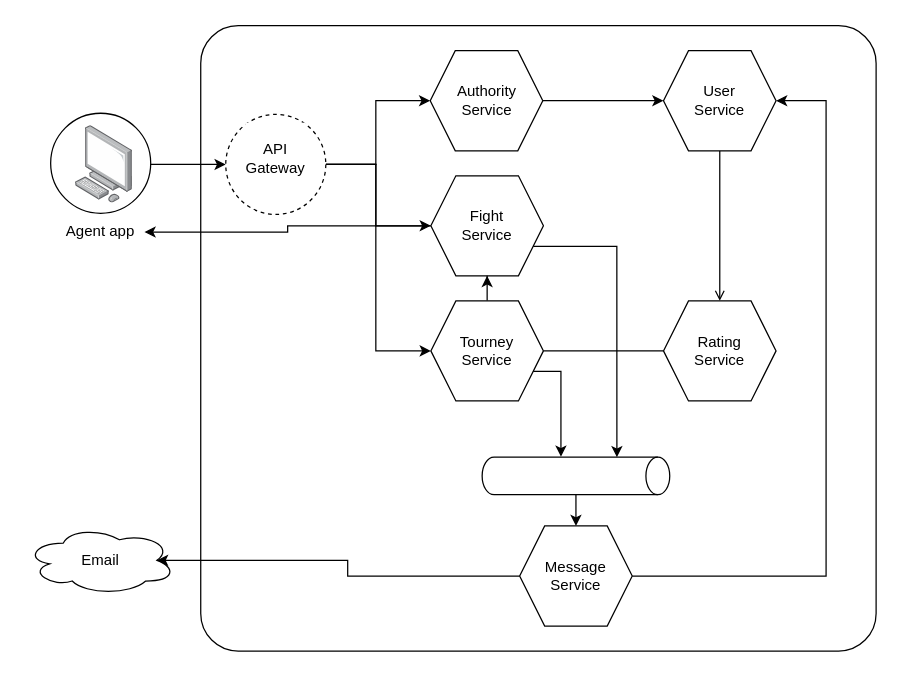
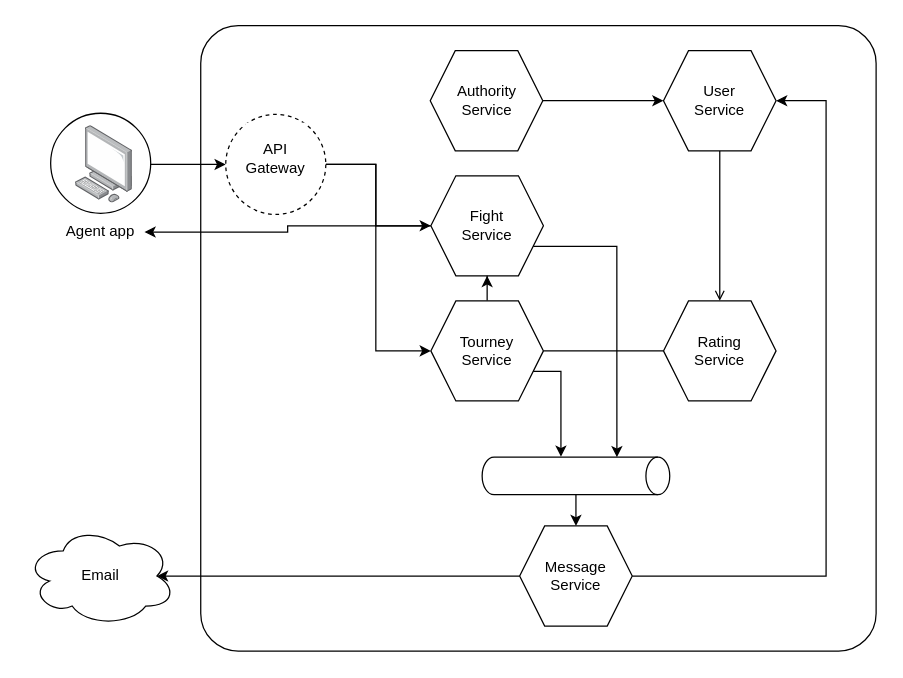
- <mxCell id="9" value="" style="edgeStyle=orthogonalEdgeStyle;rounded=0;orthogonalLoop=1;jettySize=auto;html=1;" edge="1" parent="1" source="12" target="14"><mxGeometry relative="1" as="geometry"><Array as="points"><mxPoint x="300" y="131" /><mxPoint x="300" y="80" /></Array></mxGeometry></mxCell>
- <mxCell id="29" value="Email" style="ellipse;shape=cloud;whiteSpace=wrap;html=1;" vertex="1" parent="1"><mxGeometry x="20" y="420" width="120" height="55" as="geometry" /></mxCell>
+ <mxCell id="29" value="Email" style="ellipse;shape=cloud;whiteSpace=wrap;html=1;" vertex="1" parent="1"><mxGeometry x="20" y="420" width="120" height="80" as="geometry" /></mxCell>
